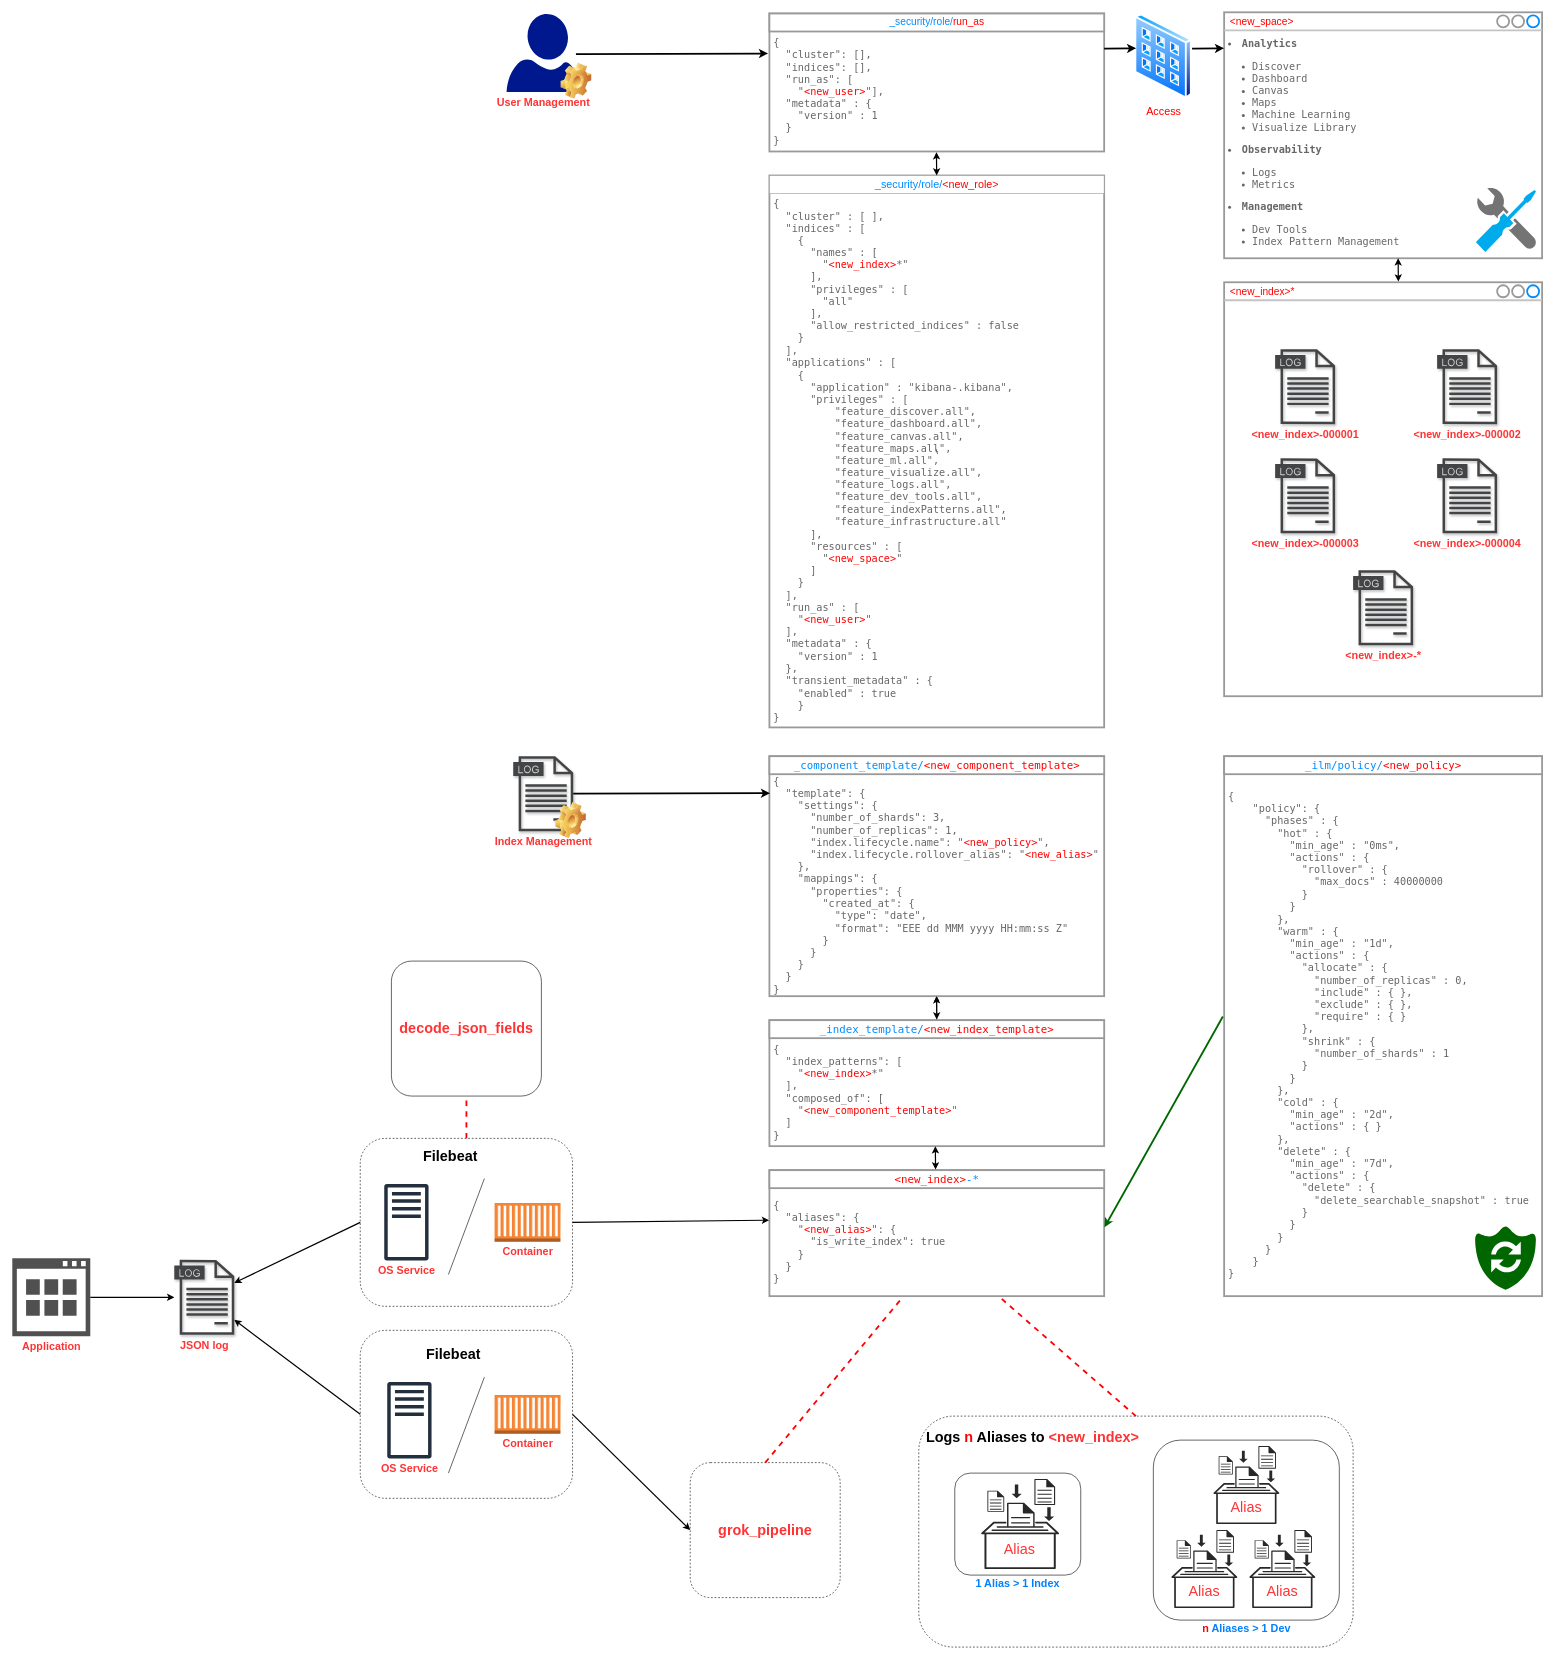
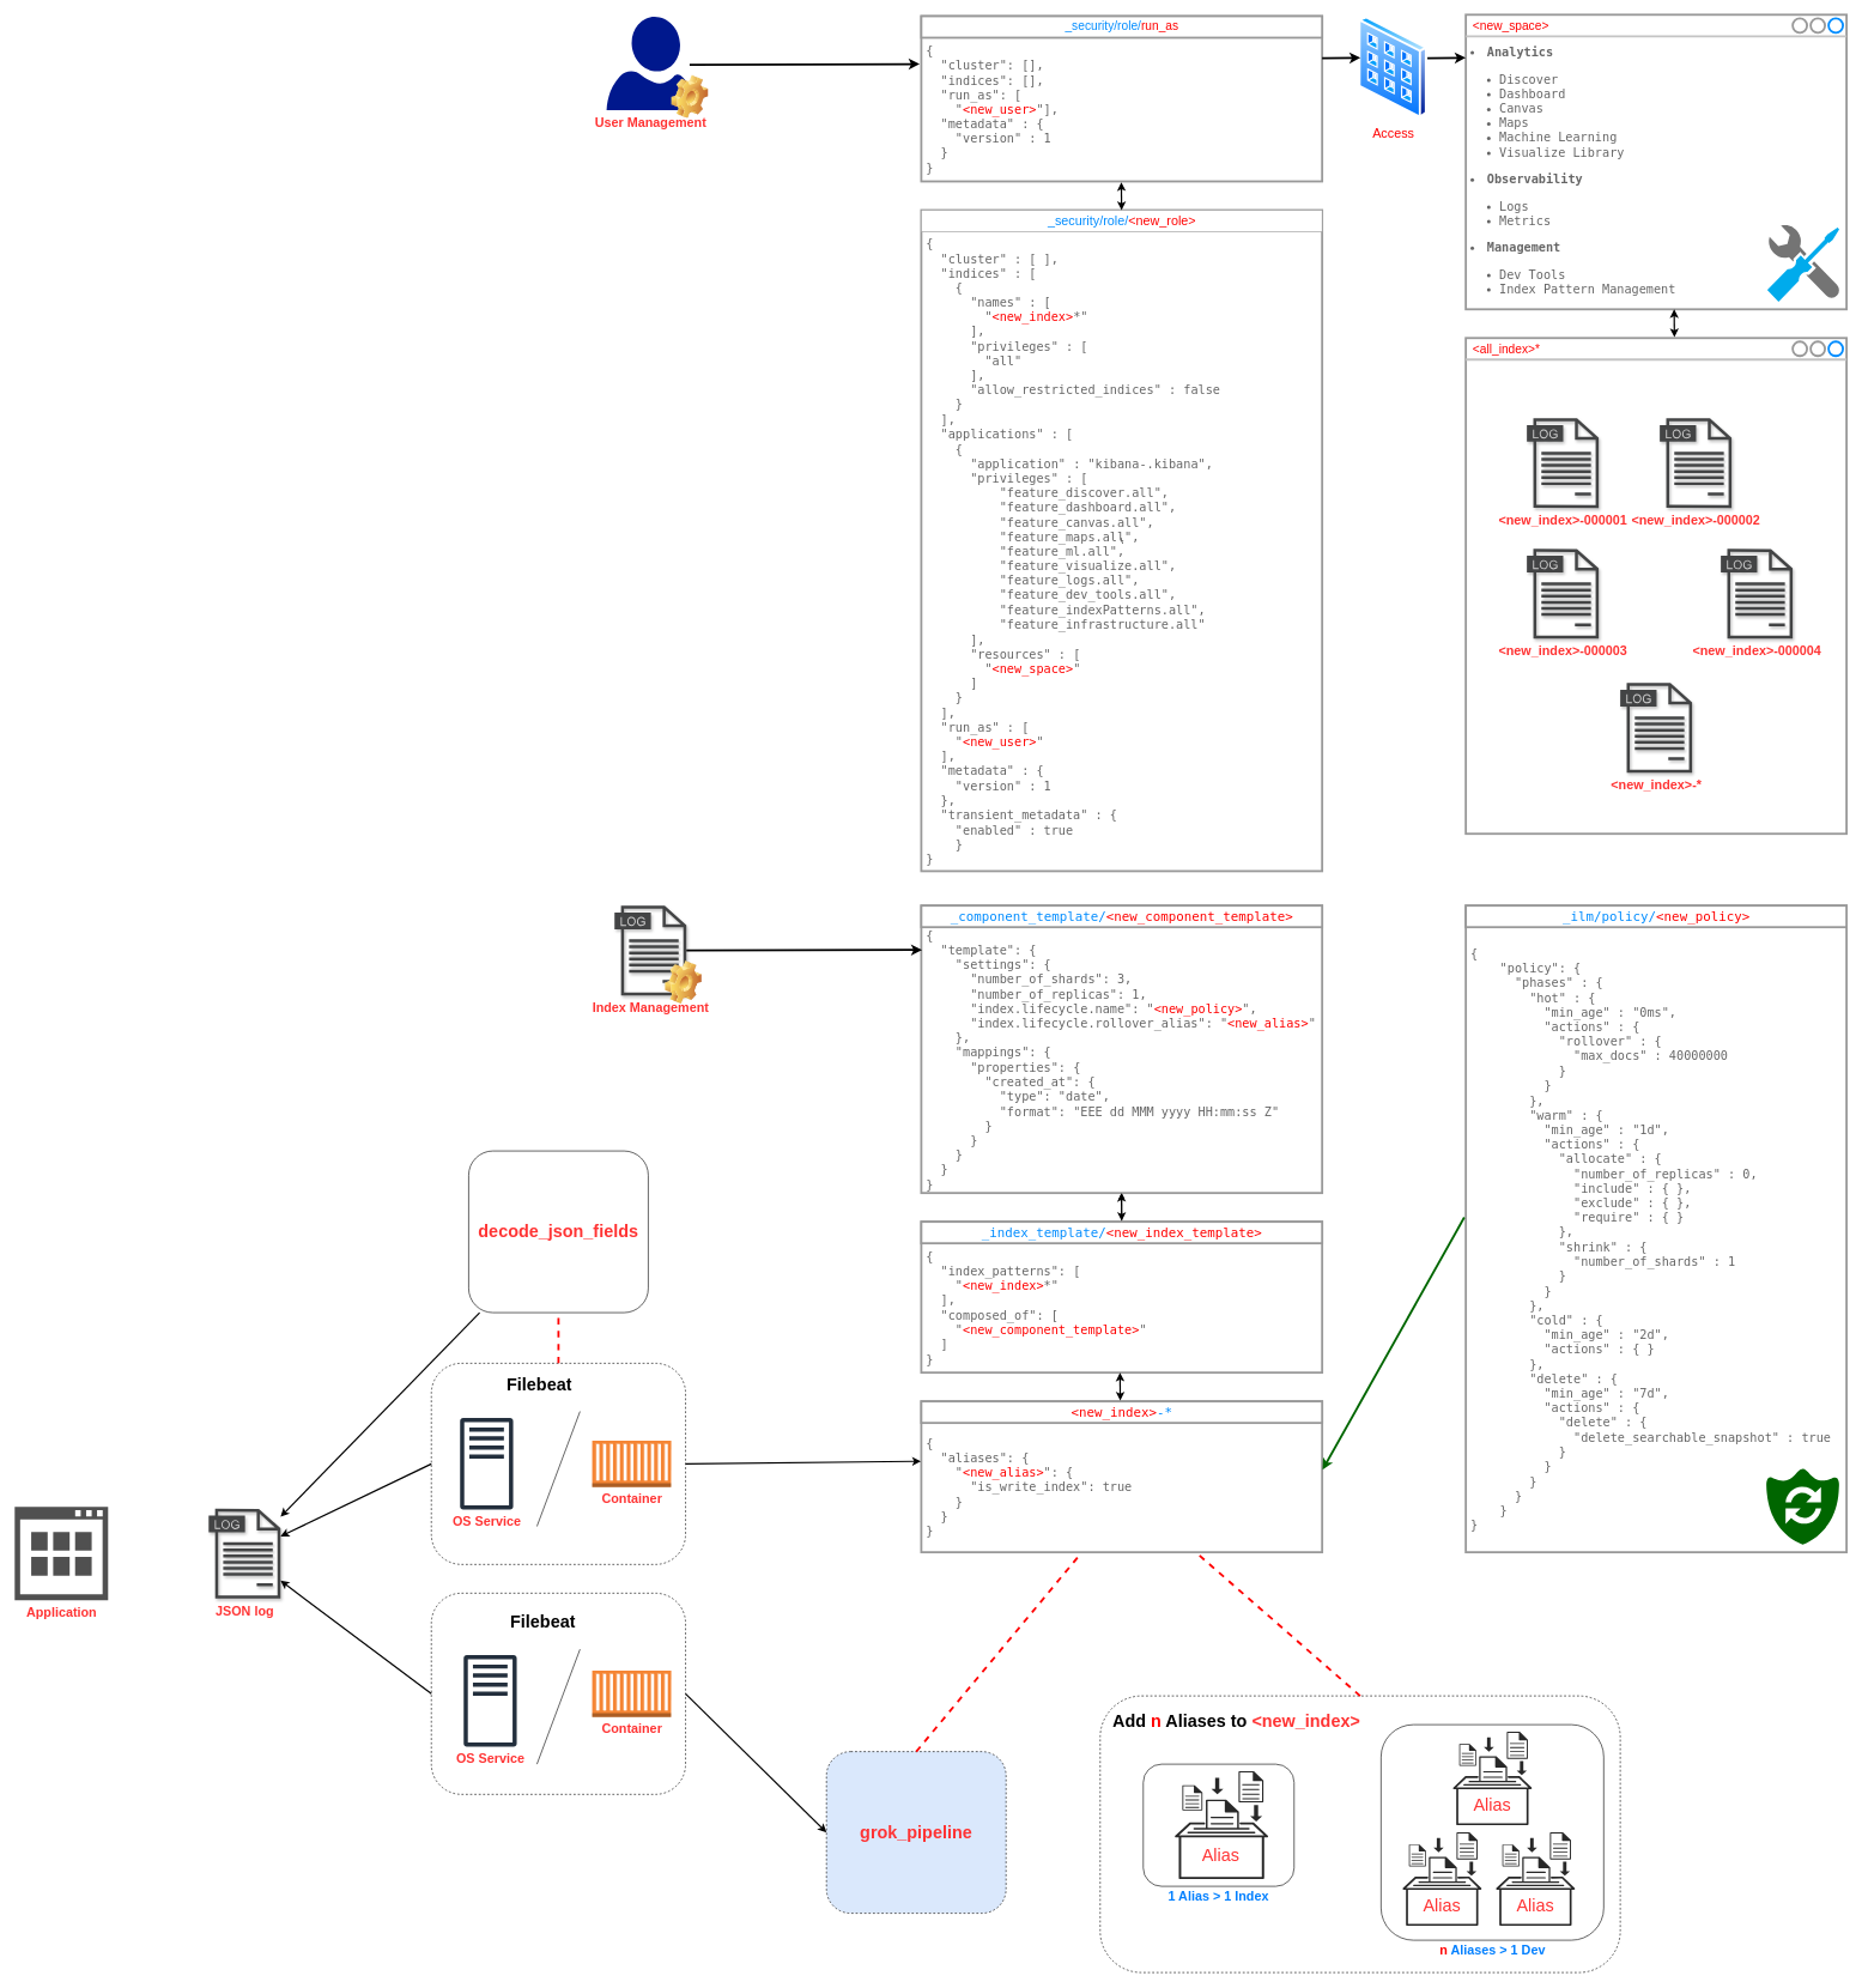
- <mxCell id="39" value="&lt;span style=&quot;&quot;&gt;&lt;font color=&quot;#ff0000&quot;&gt;&amp;lt;new_index&amp;gt;*&lt;/font&gt;&lt;/span&gt;" style="strokeWidth=3;shadow=0;dashed=0;align=center;html=1;shape=mxgraph.mockup.containers.window;align=left;verticalAlign=top;spacingLeft=8;strokeColor2=#008cff;strokeColor3=#c4c4c4;fontColor=#666666;mainText=;fontSize=17;labelBackgroundColor=none;strokeColor=#999999;" parent="1" vertex="1"><mxGeometry x="2040" y="470" width="530" height="690" as="geometry" /></mxCell>
+ <mxCell id="39" value="&lt;span style=&quot;&quot;&gt;&lt;font color=&quot;#ff0000&quot;&gt;&amp;lt;all_index&amp;gt;*&lt;/font&gt;&lt;/span&gt;" style="strokeWidth=3;shadow=0;dashed=0;align=center;html=1;shape=mxgraph.mockup.containers.window;align=left;verticalAlign=top;spacingLeft=8;strokeColor2=#008cff;strokeColor3=#c4c4c4;fontColor=#666666;mainText=;fontSize=17;labelBackgroundColor=none;strokeColor=#999999;" parent="1" vertex="1"><mxGeometry x="2040" y="470" width="530" height="690" as="geometry" /></mxCell>
- <mxCell id="42" value="&lt;font color=&quot;#ff3333&quot;&gt;&lt;span style=&quot;font-size: 18px;&quot;&gt;&lt;b&gt;&amp;lt;new_index&amp;gt;-000002&lt;/b&gt;&lt;/span&gt;&lt;/font&gt;" style="sketch=0;pointerEvents=1;shadow=1;dashed=0;html=1;strokeColor=none;fillColor=#434445;aspect=fixed;labelPosition=center;verticalLabelPosition=bottom;verticalAlign=top;align=center;outlineConnect=0;shape=mxgraph.vvd.log_files;" parent="1" vertex="1"><mxGeometry x="2395" y="581.5" width="100" height="125" as="geometry" /></mxCell>
+ <mxCell id="42" value="&lt;font color=&quot;#ff3333&quot;&gt;&lt;span style=&quot;font-size: 18px;&quot;&gt;&lt;b&gt;&amp;lt;new_index&amp;gt;-000002&lt;/b&gt;&lt;/span&gt;&lt;/font&gt;" style="sketch=0;pointerEvents=1;shadow=1;dashed=0;html=1;strokeColor=none;fillColor=#434445;aspect=fixed;labelPosition=center;verticalLabelPosition=bottom;verticalAlign=top;align=center;outlineConnect=0;shape=mxgraph.vvd.log_files;" parent="1" vertex="1"><mxGeometry x="2310" y="581.5" width="100" height="125" as="geometry" /></mxCell>
- <mxCell id="62" value="" style="endArrow=none;html=1;rounded=0;fontFamily=Helvetica;fontColor=#FF0000;startArrow=classic;startFill=1;strokeWidth=2;entryX=1;entryY=0.5;entryDx=0;entryDy=0;entryPerimeter=0;endFill=0;" parent="1" source="61" target="46" edge="1"><mxGeometry width="50" height="50" relative="1" as="geometry"><mxPoint x="300" y="2172" as="sourcePoint" /><mxPoint x="694.305" y="1960.85" as="targetPoint" /></mxGeometry></mxCell>
+ <mxCell id="62" value="" style="endArrow=none;html=1;rounded=0;fontFamily=Helvetica;fontColor=#FF0000;startArrow=classic;startFill=1;strokeWidth=2;endFill=0;" parent="1" source="61" target="65" edge="1"><mxGeometry width="50" height="50" relative="1" as="geometry"><mxPoint x="300" y="2172" as="sourcePoint" /><mxPoint x="694.305" y="1960.85" as="targetPoint" /></mxGeometry></mxCell>
- <mxCell id="53" value="&lt;h1&gt;Logs &lt;font color=&quot;#ff0000&quot;&gt;n&lt;/font&gt; Aliases to &lt;font color=&quot;#ff3333&quot;&gt;&amp;lt;new_index&amp;gt;&lt;/font&gt;&lt;/h1&gt;" style="text;html=1;strokeColor=none;fillColor=none;spacing=5;spacingTop=-20;whiteSpace=wrap;overflow=hidden;rounded=0;align=center;" parent="1" vertex="1"><mxGeometry x="1531" y="2375" width="380" height="40" as="geometry" /></mxCell>
+ <mxCell id="53" value="&lt;h1&gt;Add &lt;font color=&quot;#ff0000&quot;&gt;n&lt;/font&gt; Aliases to &lt;font color=&quot;#ff3333&quot;&gt;&amp;lt;new_index&amp;gt;&lt;/font&gt;&lt;/h1&gt;" style="text;html=1;strokeColor=none;fillColor=none;spacing=5;spacingTop=-20;whiteSpace=wrap;overflow=hidden;rounded=0;align=center;" parent="1" vertex="1"><mxGeometry x="1531" y="2375" width="380" height="40" as="geometry" /></mxCell>
- <mxCell id="77" value="&lt;span style=&quot;font-size: 24px;&quot;&gt;&lt;b&gt;grok_pipeline&lt;/b&gt;&lt;/span&gt;" style="rounded=1;whiteSpace=wrap;html=1;dashed=1;fontSize=18;fontColor=#FF3333;" parent="1" vertex="1"><mxGeometry x="1150" y="2437.5" width="250" height="225" as="geometry" /></mxCell>
+ <mxCell id="77" value="&lt;span style=&quot;font-size: 24px;&quot;&gt;&lt;b&gt;grok_pipeline&lt;/b&gt;&lt;/span&gt;" style="rounded=1;whiteSpace=wrap;html=1;dashed=1;fontSize=18;fontColor=#FF3333;fillColor=#dae8fc;" parent="1" vertex="1"><mxGeometry x="1150" y="2437.5" width="250" height="225" as="geometry" /></mxCell>
